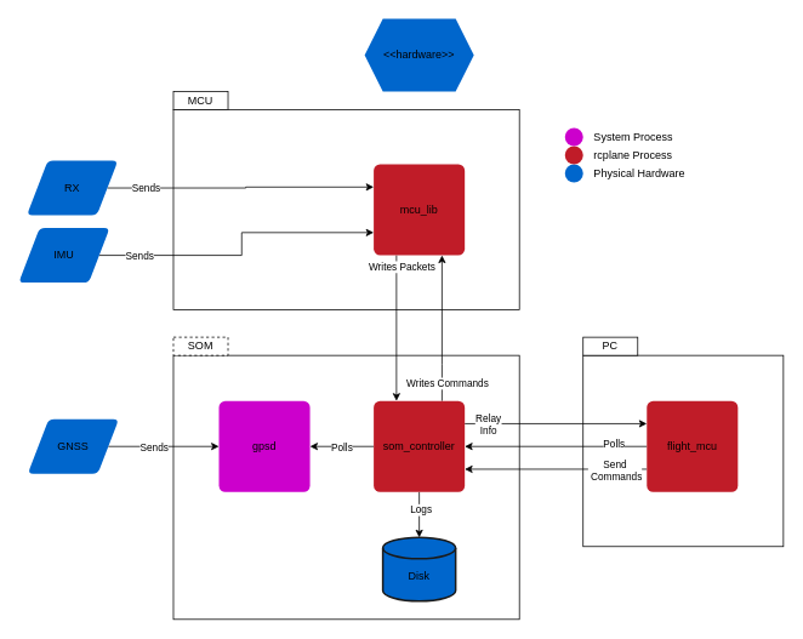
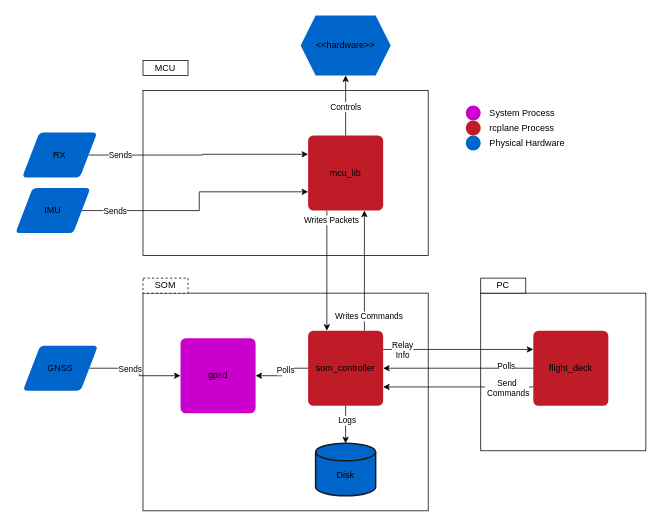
- <mxCell id="35" value="MCU" style="rounded=0;whiteSpace=wrap;html=1;" vertex="1" parent="1"><mxGeometry x="190" width="60" height="20" as="geometry" y="100" /></mxCell>
+ <mxCell id="35" value="MCU" style="rounded=0;whiteSpace=wrap;html=1;" vertex="1" parent="1"><mxGeometry x="190" y="80" width="60" height="20" as="geometry" /></mxCell>
+ <mxCell id="25" style="edgeStyle=orthogonalEdgeStyle;rounded=0;orthogonalLoop=1;jettySize=auto;html=1;" edge="1" parent="1" source="27" target="19"><mxGeometry relative="1" as="geometry" /></mxCell>
+ <mxCell id="26" value="Controls" style="edgeLabel;html=1;align=center;verticalAlign=middle;resizable=0;points=[];" vertex="1" connectable="0" parent="25"><mxGeometry x="-0.029" y="1" relative="1" as="geometry"><mxPoint as="offset" /></mxGeometry></mxCell>
- <mxCell id="15" value="gpsd" style="rounded=1;whiteSpace=wrap;html=1;absoluteArcSize=1;arcSize=14;strokeWidth=2;fillColor=#CC00CC;strokeColor=none;" vertex="1" parent="1"><mxGeometry x="240" y="440" width="100" height="100" as="geometry" /></mxCell>
+ <mxCell id="15" value="gpsd" style="rounded=1;whiteSpace=wrap;html=1;absoluteArcSize=1;arcSize=14;strokeWidth=2;fillColor=#CC00CC;strokeColor=none;" vertex="1" parent="1"><mxGeometry x="240" y="450" width="100" height="100" as="geometry" /></mxCell>
- <mxCell id="32" value="flight_mcu" style="rounded=1;whiteSpace=wrap;html=1;absoluteArcSize=1;arcSize=14;strokeWidth=2;strokeColor=none;fillColor=#c01c28;" vertex="1" parent="1"><mxGeometry x="710" y="440" width="100" height="100" as="geometry" /></mxCell>
+ <mxCell id="32" value="flight_deck" style="rounded=1;whiteSpace=wrap;html=1;absoluteArcSize=1;arcSize=14;strokeWidth=2;strokeColor=none;fillColor=#c01c28;" vertex="1" parent="1"><mxGeometry x="710" y="440" width="100" height="100" as="geometry" /></mxCell>
